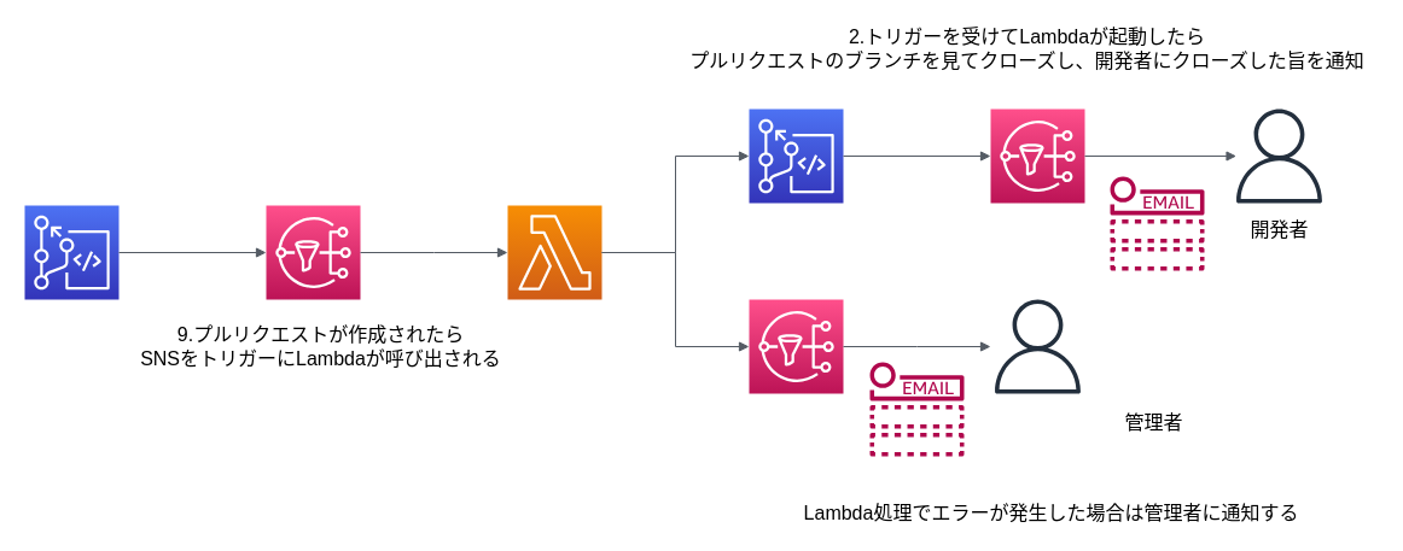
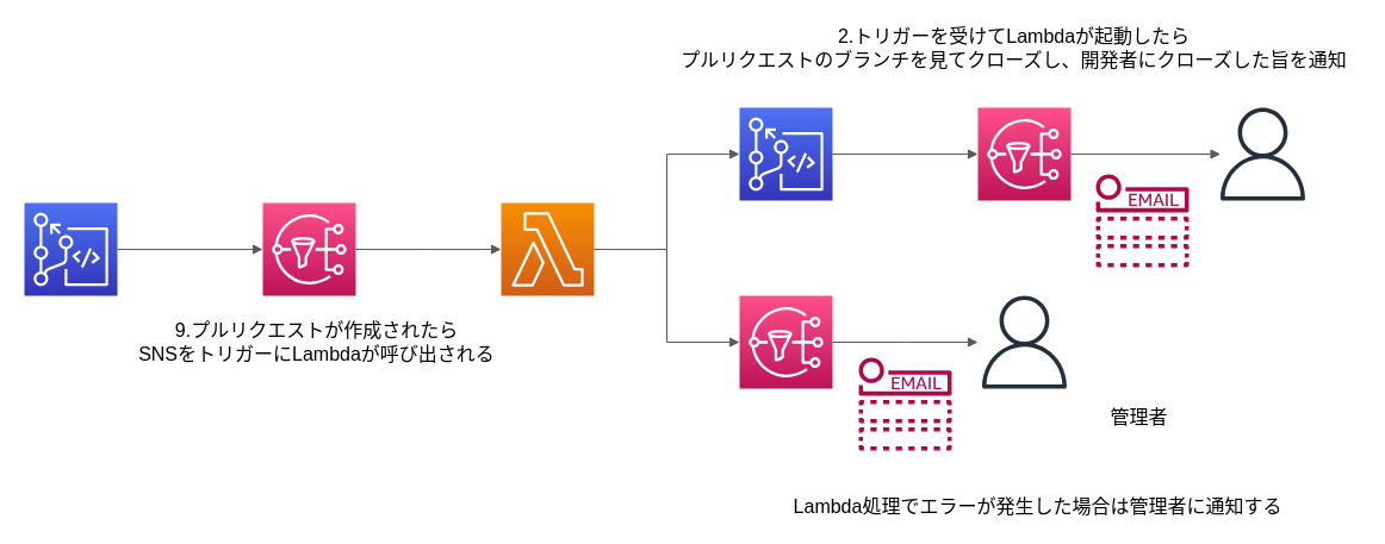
- <mxCell id="24" value="開発者" style="text;html=1;align=center;verticalAlign=middle;resizable=0;points=[];autosize=1;strokeColor=none;fillColor=none;fontSize=16;" vertex="1" parent="1"><mxGeometry x="1029" y="180" width="60" height="20" as="geometry" /></mxCell>
